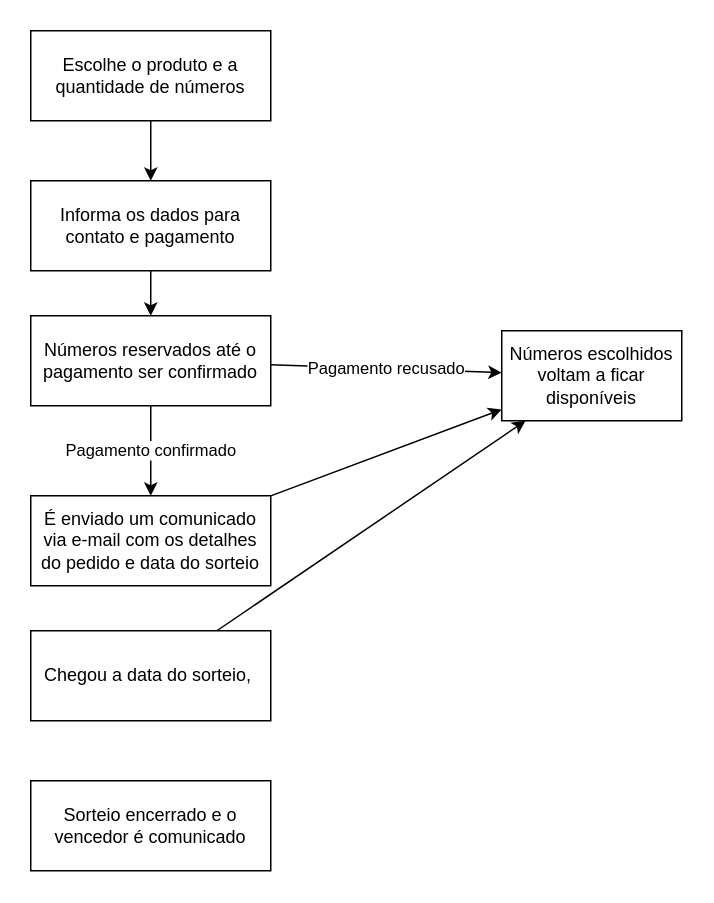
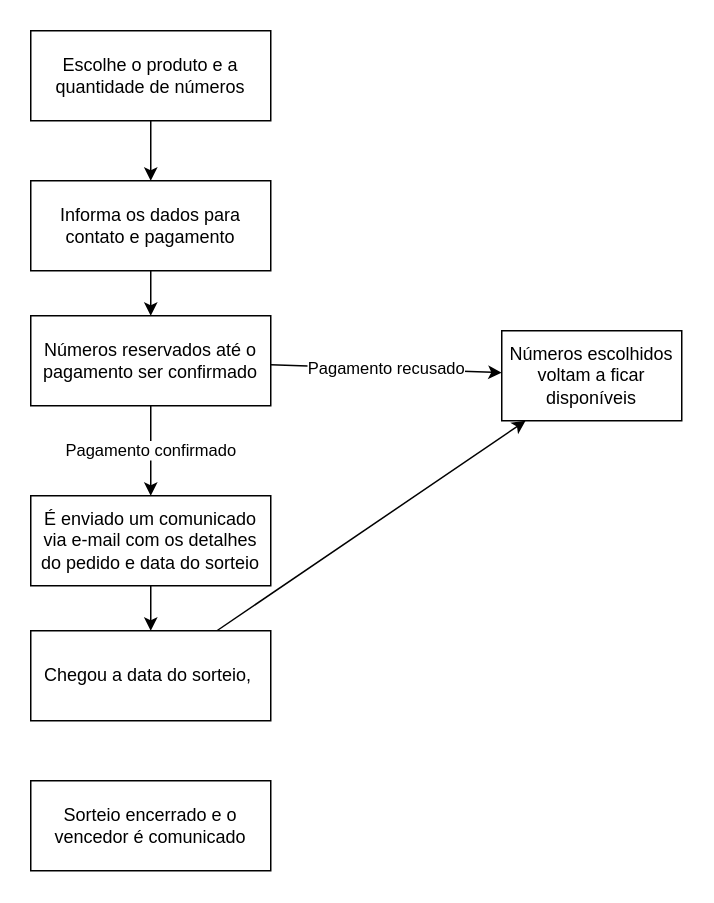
- <mxCell id="7" style="edgeStyle=none;html=1;" parent="1" source="8" target="9" edge="1"><mxGeometry relative="1" as="geometry" /></mxCell>
+ <mxCell id="7" style="edgeStyle=none;html=1;" parent="1" source="8" target="11" edge="1"><mxGeometry relative="1" as="geometry" /></mxCell>
